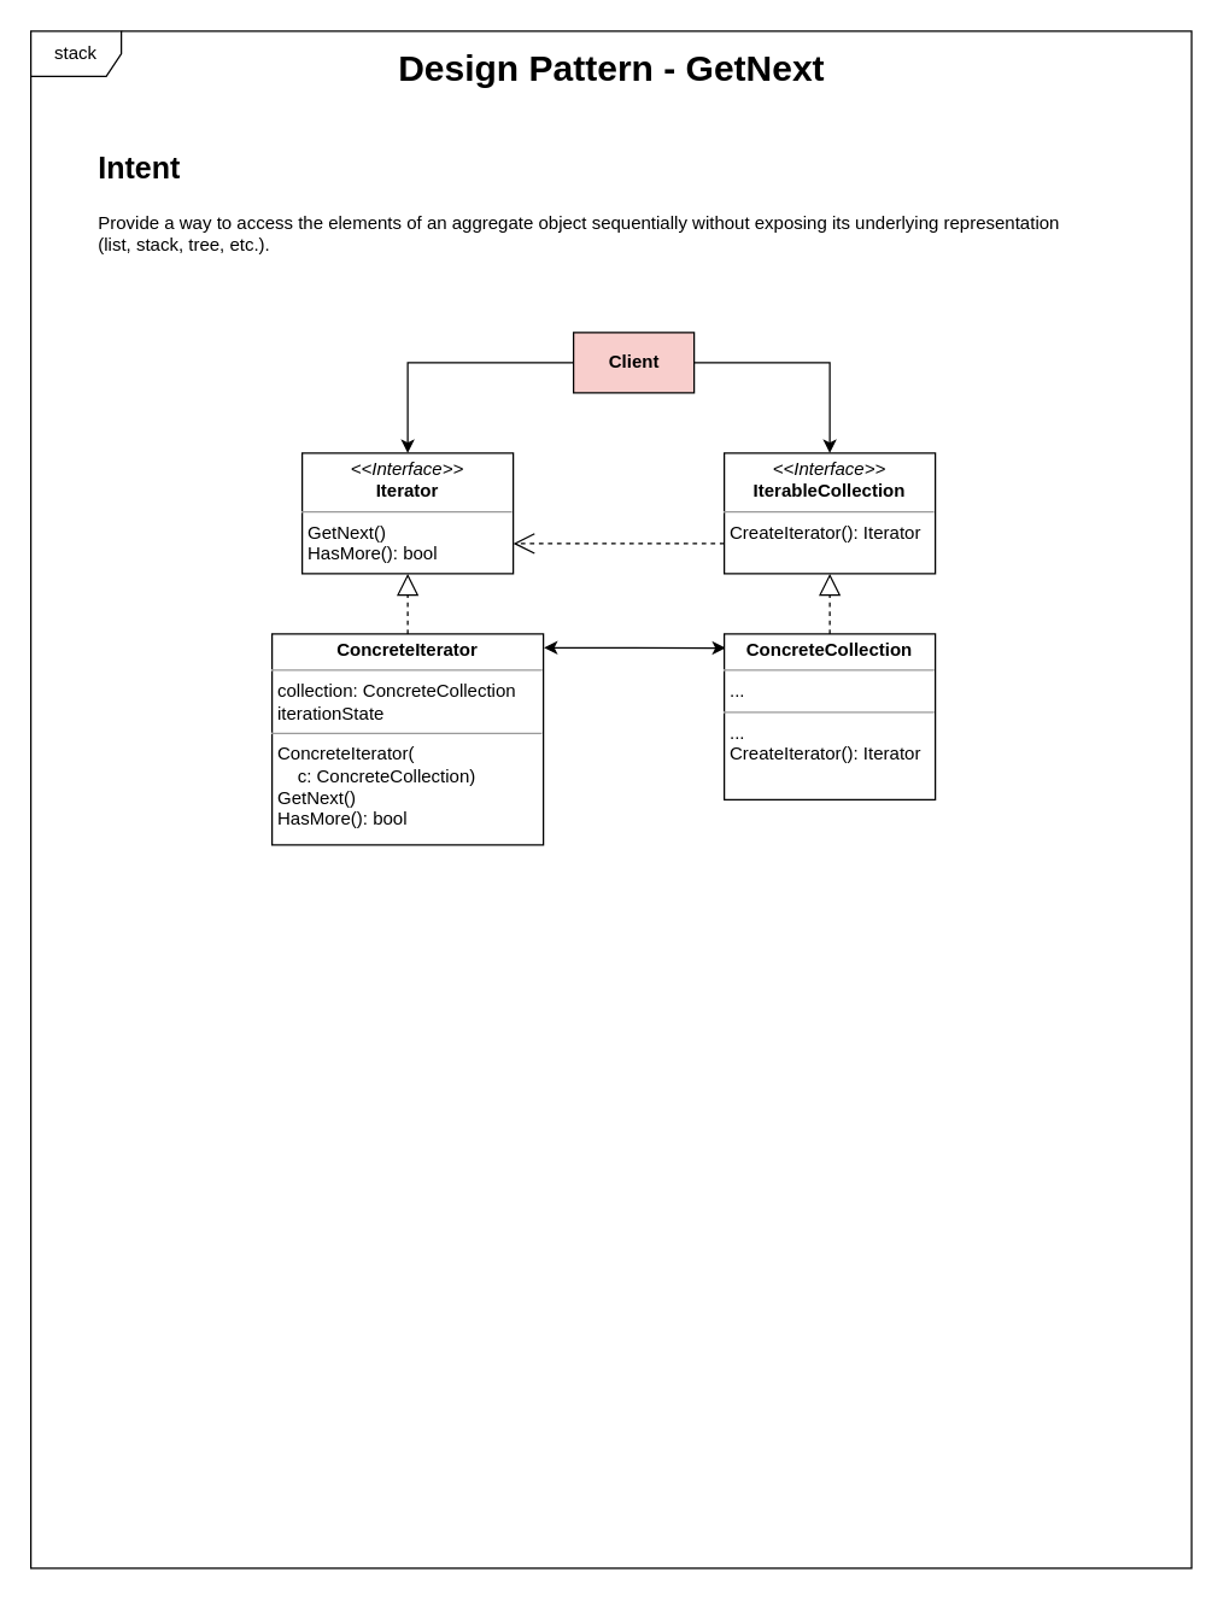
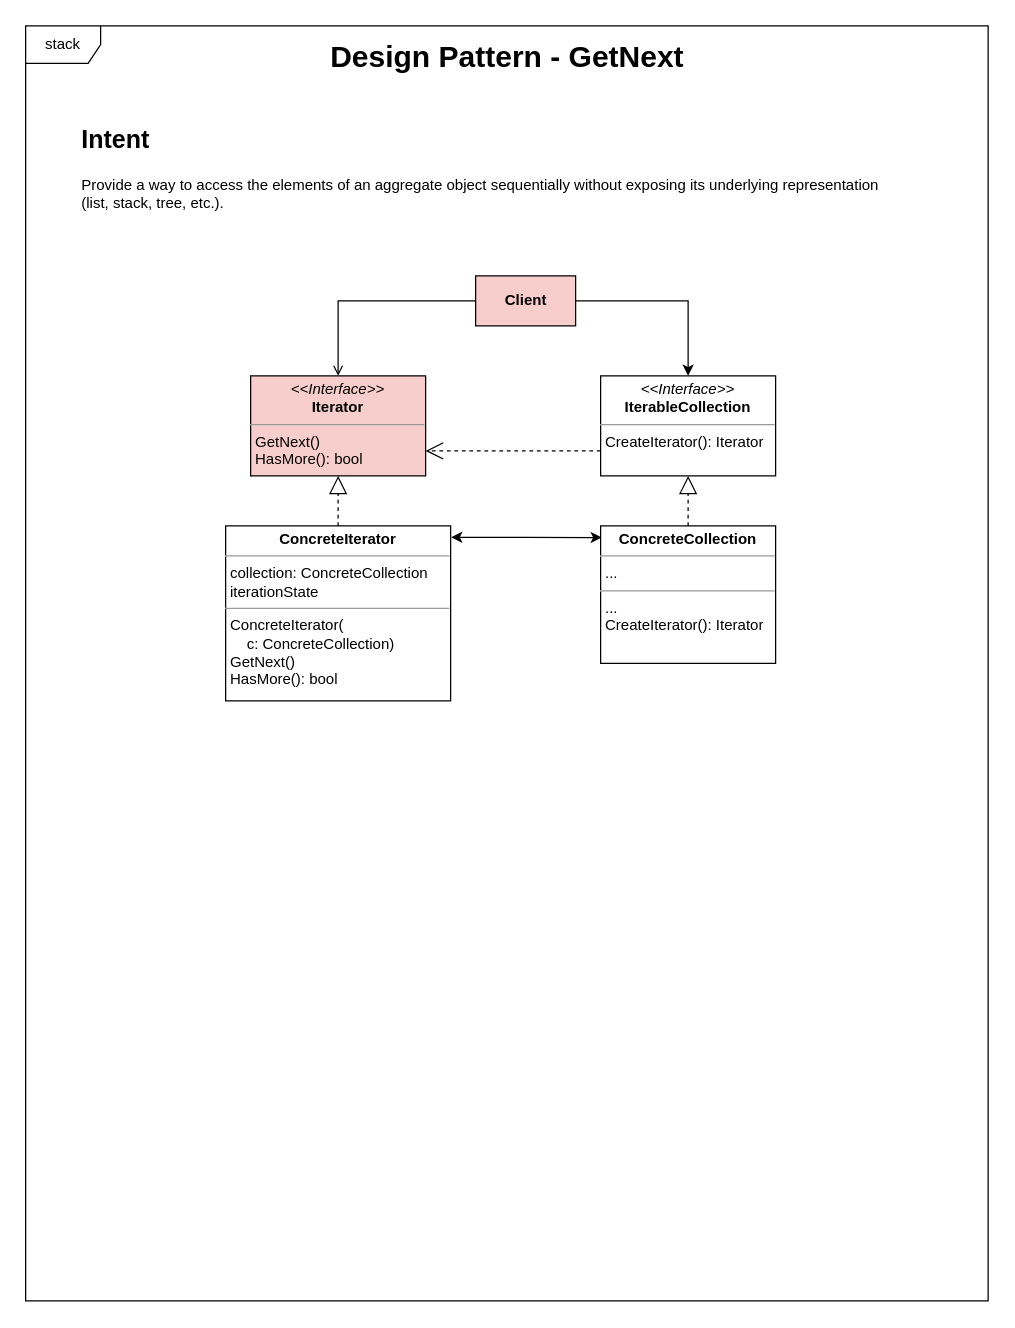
- <mxCell id="3" style="edgeStyle=orthogonalEdgeStyle;rounded=0;orthogonalLoop=1;jettySize=auto;html=1;exitX=0;exitY=0.5;exitDx=0;exitDy=0;entryX=0.5;entryY=0;entryDx=0;entryDy=0;" parent="1" source="4" target="7" edge="1"><mxGeometry relative="1" as="geometry"><mxPoint x="380.034" y="260" as="targetPoint" /></mxGeometry></mxCell>
+ <mxCell id="3" style="edgeStyle=orthogonalEdgeStyle;rounded=0;orthogonalLoop=1;jettySize=auto;html=1;exitX=0;exitY=0.5;exitDx=0;exitDy=0;entryX=0.5;entryY=0;entryDx=0;entryDy=0;endArrow=open;" parent="1" source="4" target="7" edge="1"><mxGeometry relative="1" as="geometry"><mxPoint x="380.034" y="260" as="targetPoint" /></mxGeometry></mxCell>
- <mxCell id="7" value="&lt;p style=&quot;margin:0px;margin-top:4px;text-align:center;&quot;&gt;&lt;i&gt;&amp;lt;&amp;lt;Interface&amp;gt;&amp;gt;&lt;/i&gt;&lt;br&gt;&lt;b&gt;Iterator&lt;/b&gt;&lt;/p&gt;&lt;hr size=&quot;1&quot;&gt;&lt;p style=&quot;margin:0px;margin-left:4px;&quot;&gt;&lt;/p&gt;&lt;p style=&quot;margin:0px;margin-left:4px;&quot;&gt;GetNext()&lt;/p&gt;&lt;p style=&quot;margin:0px;margin-left:4px;&quot;&gt;HasMore(): bool&lt;/p&gt;" style="verticalAlign=top;align=left;overflow=fill;fontSize=12;fontFamily=Helvetica;html=1;" vertex="1" parent="1"><mxGeometry x="200" y="300" width="140" height="80" as="geometry" /></mxCell>
+ <mxCell id="7" value="&lt;p style=&quot;margin:0px;margin-top:4px;text-align:center;&quot;&gt;&lt;i&gt;&amp;lt;&amp;lt;Interface&amp;gt;&amp;gt;&lt;/i&gt;&lt;br&gt;&lt;b&gt;Iterator&lt;/b&gt;&lt;/p&gt;&lt;hr size=&quot;1&quot;&gt;&lt;p style=&quot;margin:0px;margin-left:4px;&quot;&gt;&lt;/p&gt;&lt;p style=&quot;margin:0px;margin-left:4px;&quot;&gt;GetNext()&lt;/p&gt;&lt;p style=&quot;margin:0px;margin-left:4px;&quot;&gt;HasMore(): bool&lt;/p&gt;" style="verticalAlign=top;align=left;overflow=fill;fontSize=12;fontFamily=Helvetica;html=1;fillColor=#f8cecc;" vertex="1" parent="1"><mxGeometry x="200" y="300" width="140" height="80" as="geometry" /></mxCell>
